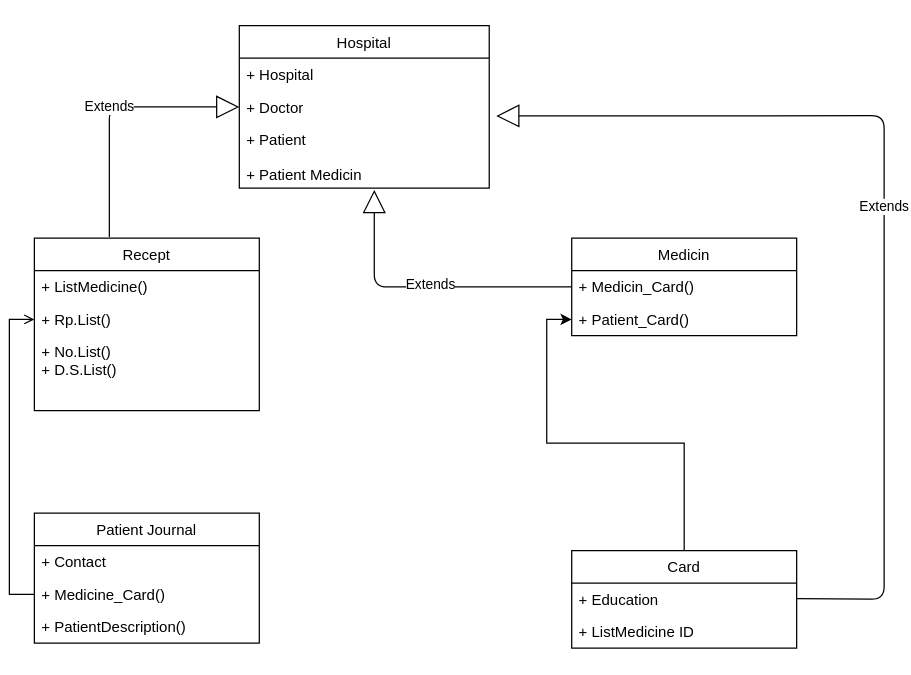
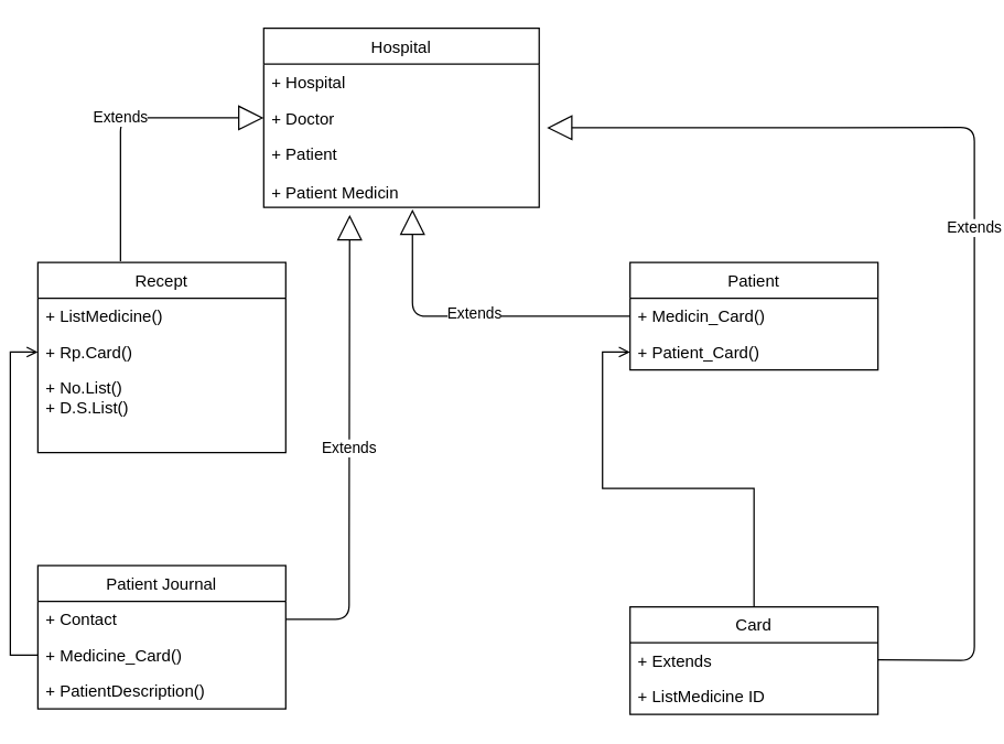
- <mxCell id="6" value="Medicin" style="swimlane;fontStyle=0;childLayout=stackLayout;horizontal=1;startSize=26;fillColor=none;horizontalStack=0;resizeParent=1;resizeParentMax=0;resizeLast=0;collapsible=1;marginBottom=0;" vertex="1" parent="1"><mxGeometry x="450" y="190" width="180" height="78" as="geometry" /></mxCell>
+ <mxCell id="6" value="Patient" style="swimlane;fontStyle=0;childLayout=stackLayout;horizontal=1;startSize=26;fillColor=none;horizontalStack=0;resizeParent=1;resizeParentMax=0;resizeLast=0;collapsible=1;marginBottom=0;" vertex="1" parent="1"><mxGeometry x="450" y="190" width="180" height="78" as="geometry" /></mxCell>
- <mxCell id="10" style="edgeStyle=orthogonalEdgeStyle;rounded=0;orthogonalLoop=1;jettySize=auto;html=1;entryX=0;entryY=0.5;entryDx=0;entryDy=0;" edge="1" parent="1" source="11" target="9"><mxGeometry relative="1" as="geometry" /></mxCell>
+ <mxCell id="10" style="edgeStyle=orthogonalEdgeStyle;rounded=0;orthogonalLoop=1;jettySize=auto;html=1;entryX=0;entryY=0.5;entryDx=0;entryDy=0;endArrow=open;" edge="1" parent="1" source="11" target="9"><mxGeometry relative="1" as="geometry" /></mxCell>
- <mxCell id="21" value="+ Rp.List()&#10;&#10;" style="text;strokeColor=none;fillColor=none;align=left;verticalAlign=top;spacingLeft=4;spacingRight=4;overflow=hidden;rotatable=0;points=[[0,0.5],[1,0.5]];portConstraint=eastwest;" vertex="1" parent="19"><mxGeometry y="52" width="180" height="26" as="geometry" /></mxCell>
+ <mxCell id="21" value="+ Rp.Card()&#10;&#10;" style="text;strokeColor=none;fillColor=none;align=left;verticalAlign=top;spacingLeft=4;spacingRight=4;overflow=hidden;rotatable=0;points=[[0,0.5],[1,0.5]];portConstraint=eastwest;" vertex="1" parent="19"><mxGeometry y="52" width="180" height="26" as="geometry" /></mxCell>
+ <mxCell id="24" value="Extends" style="endArrow=block;endSize=16;endFill=0;html=1;entryX=0.312;entryY=1.104;entryDx=0;entryDy=0;entryPerimeter=0;exitX=1;exitY=0.5;exitDx=0;exitDy=0;" edge="1" parent="1" source="16" target="5"><mxGeometry width="160" relative="1" as="geometry"><mxPoint x="200" y="420" as="sourcePoint" /><mxPoint x="360" y="420" as="targetPoint" /><Array as="points"><mxPoint x="246" y="449" /><mxPoint x="246" y="399" /></Array></mxGeometry></mxCell>
- <mxCell id="12" value="+ Education" style="text;strokeColor=none;fillColor=none;align=left;verticalAlign=top;spacingLeft=4;spacingRight=4;overflow=hidden;rotatable=0;points=[[0,0.5],[1,0.5]];portConstraint=eastwest;" vertex="1" parent="11"><mxGeometry y="26" width="180" height="26" as="geometry" /></mxCell>
+ <mxCell id="12" value="+ Extends" style="text;strokeColor=none;fillColor=none;align=left;verticalAlign=top;spacingLeft=4;spacingRight=4;overflow=hidden;rotatable=0;points=[[0,0.5],[1,0.5]];portConstraint=eastwest;" vertex="1" parent="11"><mxGeometry y="26" width="180" height="26" as="geometry" /></mxCell>
